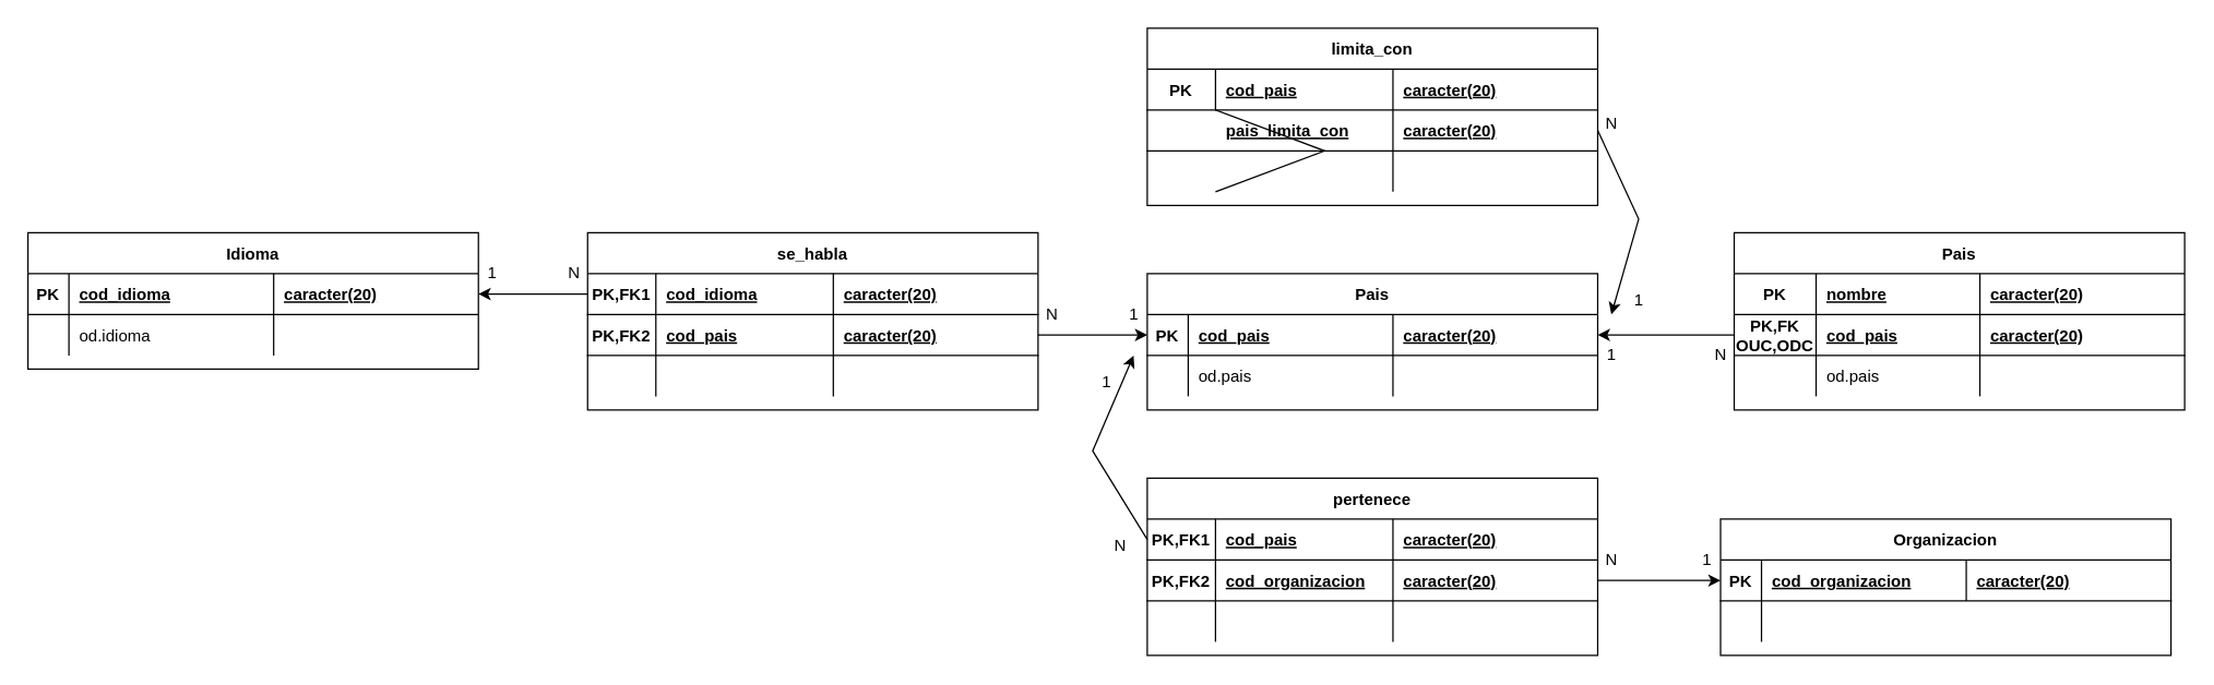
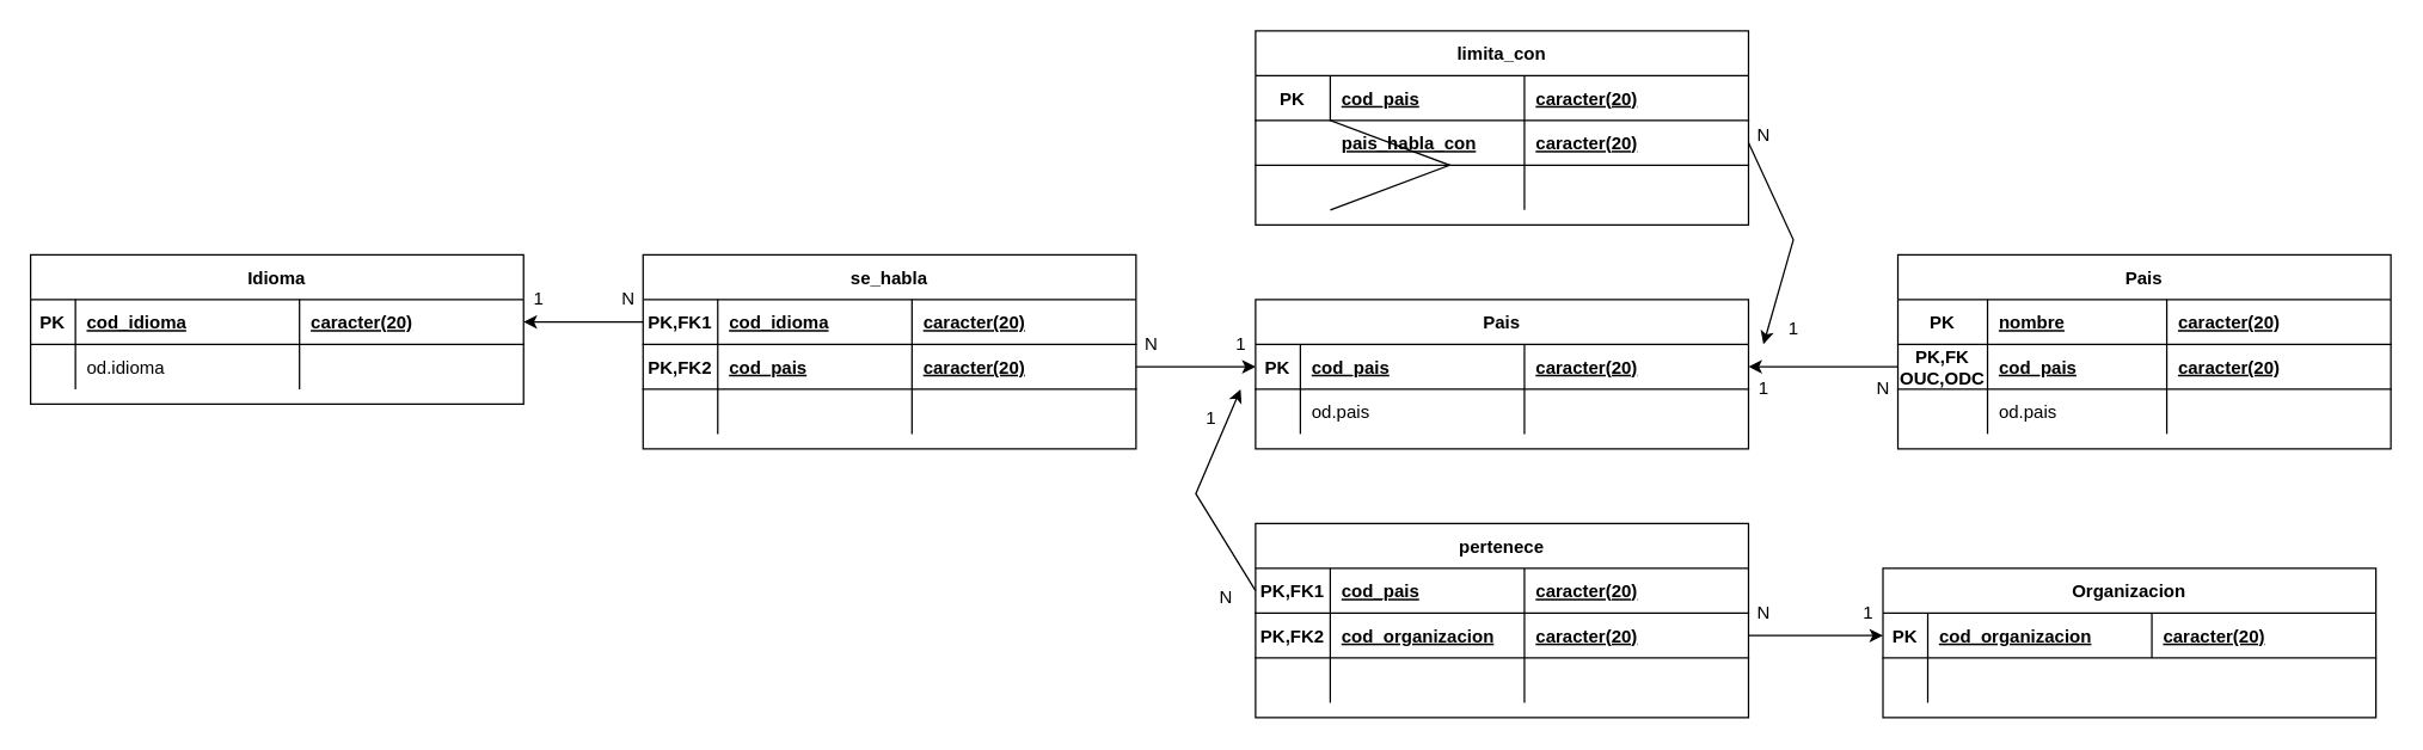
- <mxCell id="73" value="pais_limita_con" style="shape=partialRectangle;connectable=0;fillColor=none;top=0;left=0;bottom=0;right=0;align=left;spacingLeft=6;fontStyle=5;overflow=hidden;" parent="72" vertex="1"><mxGeometry x="50" width="130" height="30" as="geometry"><mxRectangle width="130" height="30" as="alternateBounds" /></mxGeometry></mxCell>
+ <mxCell id="73" value="pais_habla_con" style="shape=partialRectangle;connectable=0;fillColor=none;top=0;left=0;bottom=0;right=0;align=left;spacingLeft=6;fontStyle=5;overflow=hidden;" parent="72" vertex="1"><mxGeometry x="50" width="130" height="30" as="geometry"><mxRectangle width="130" height="30" as="alternateBounds" /></mxGeometry></mxCell>
